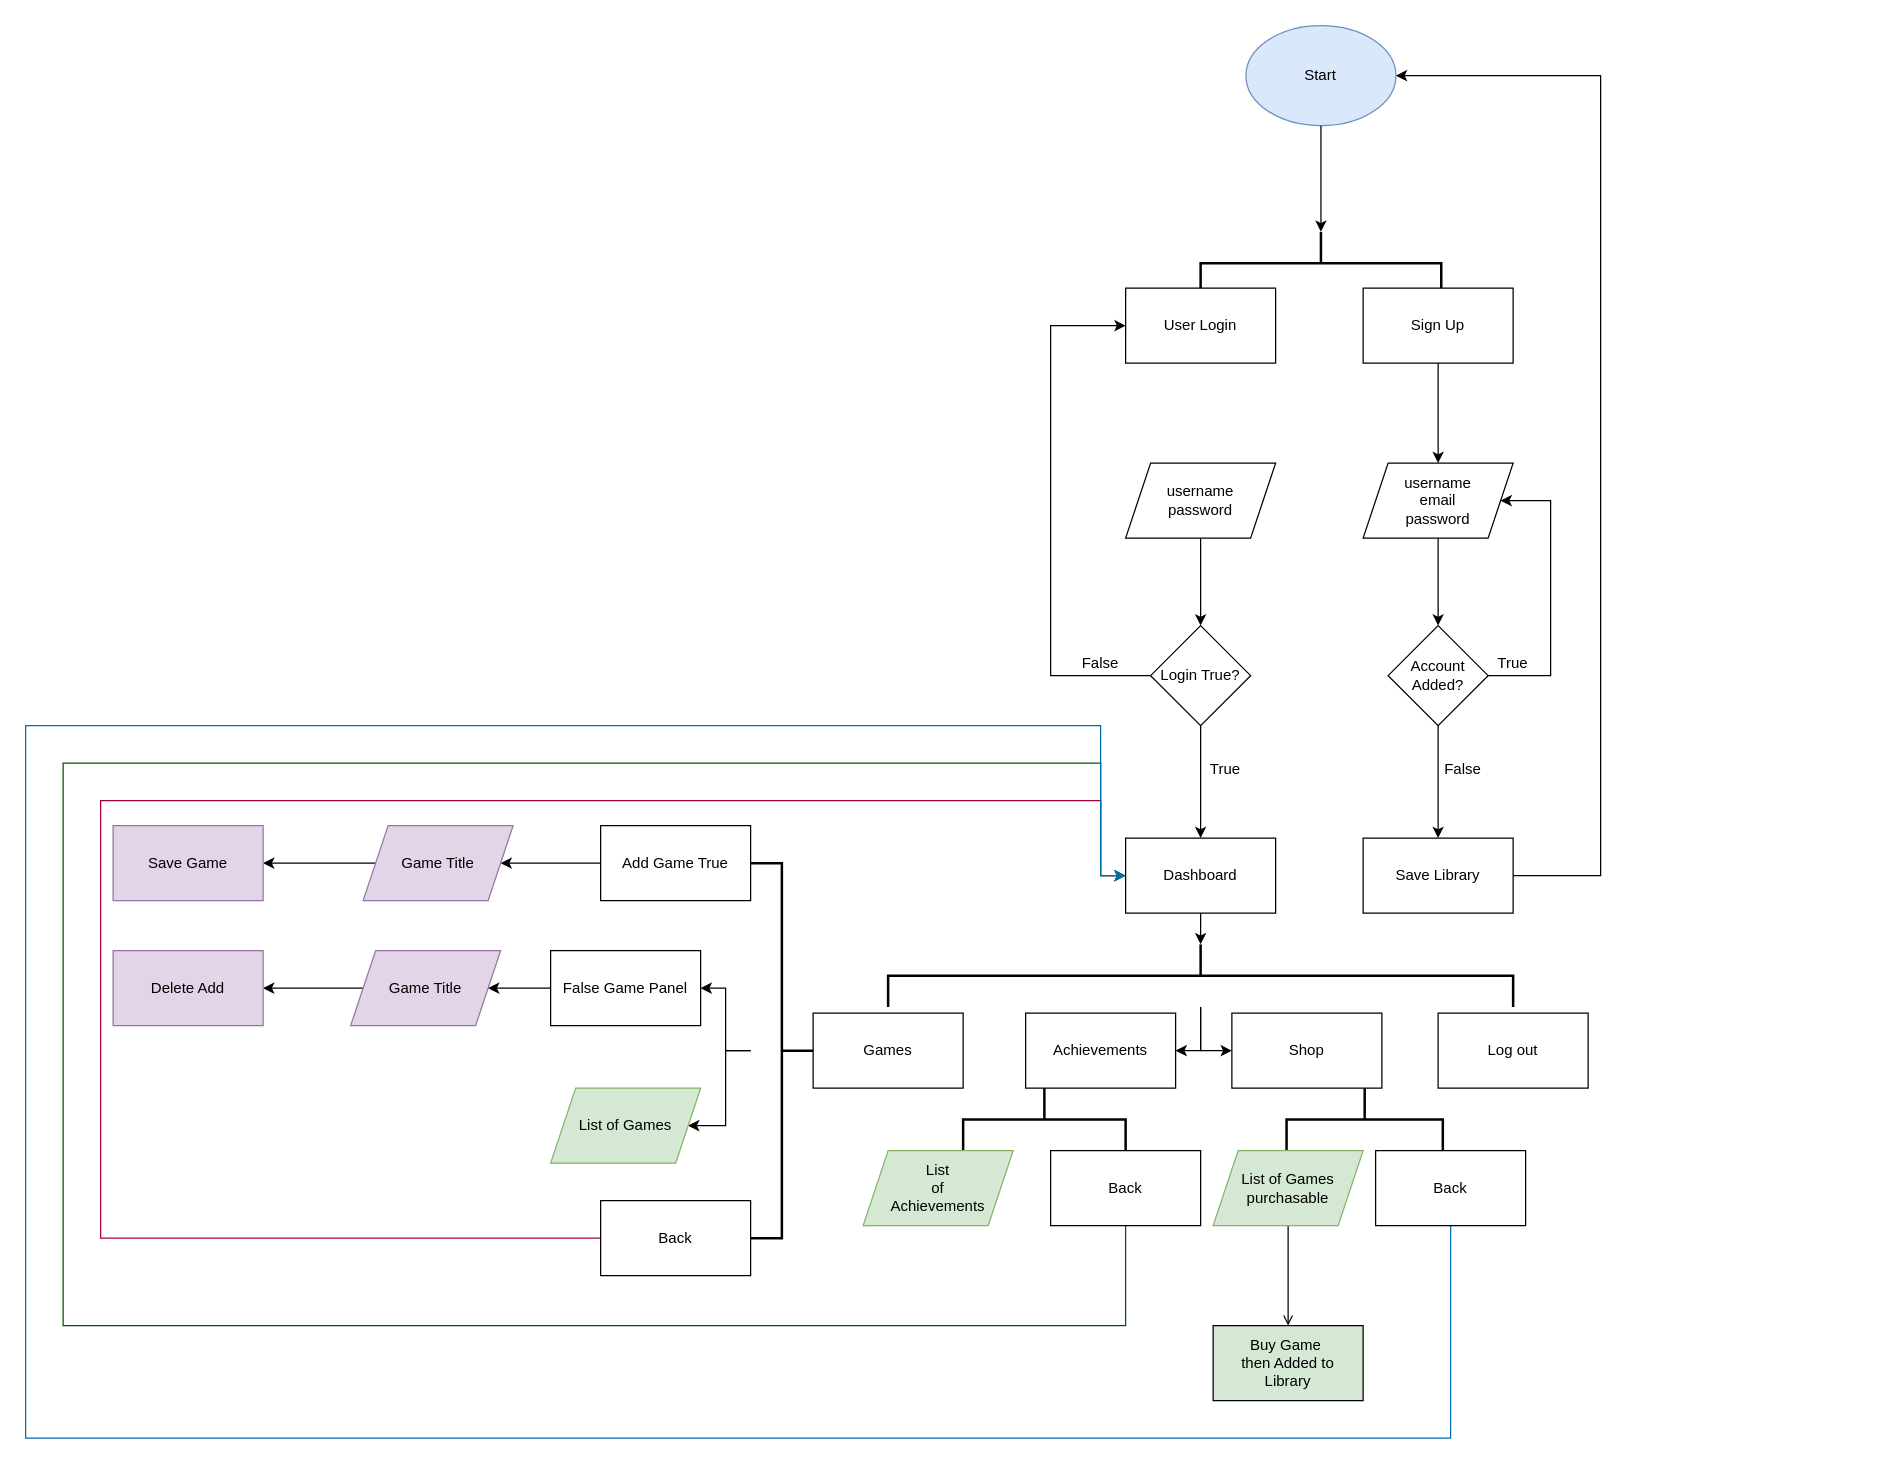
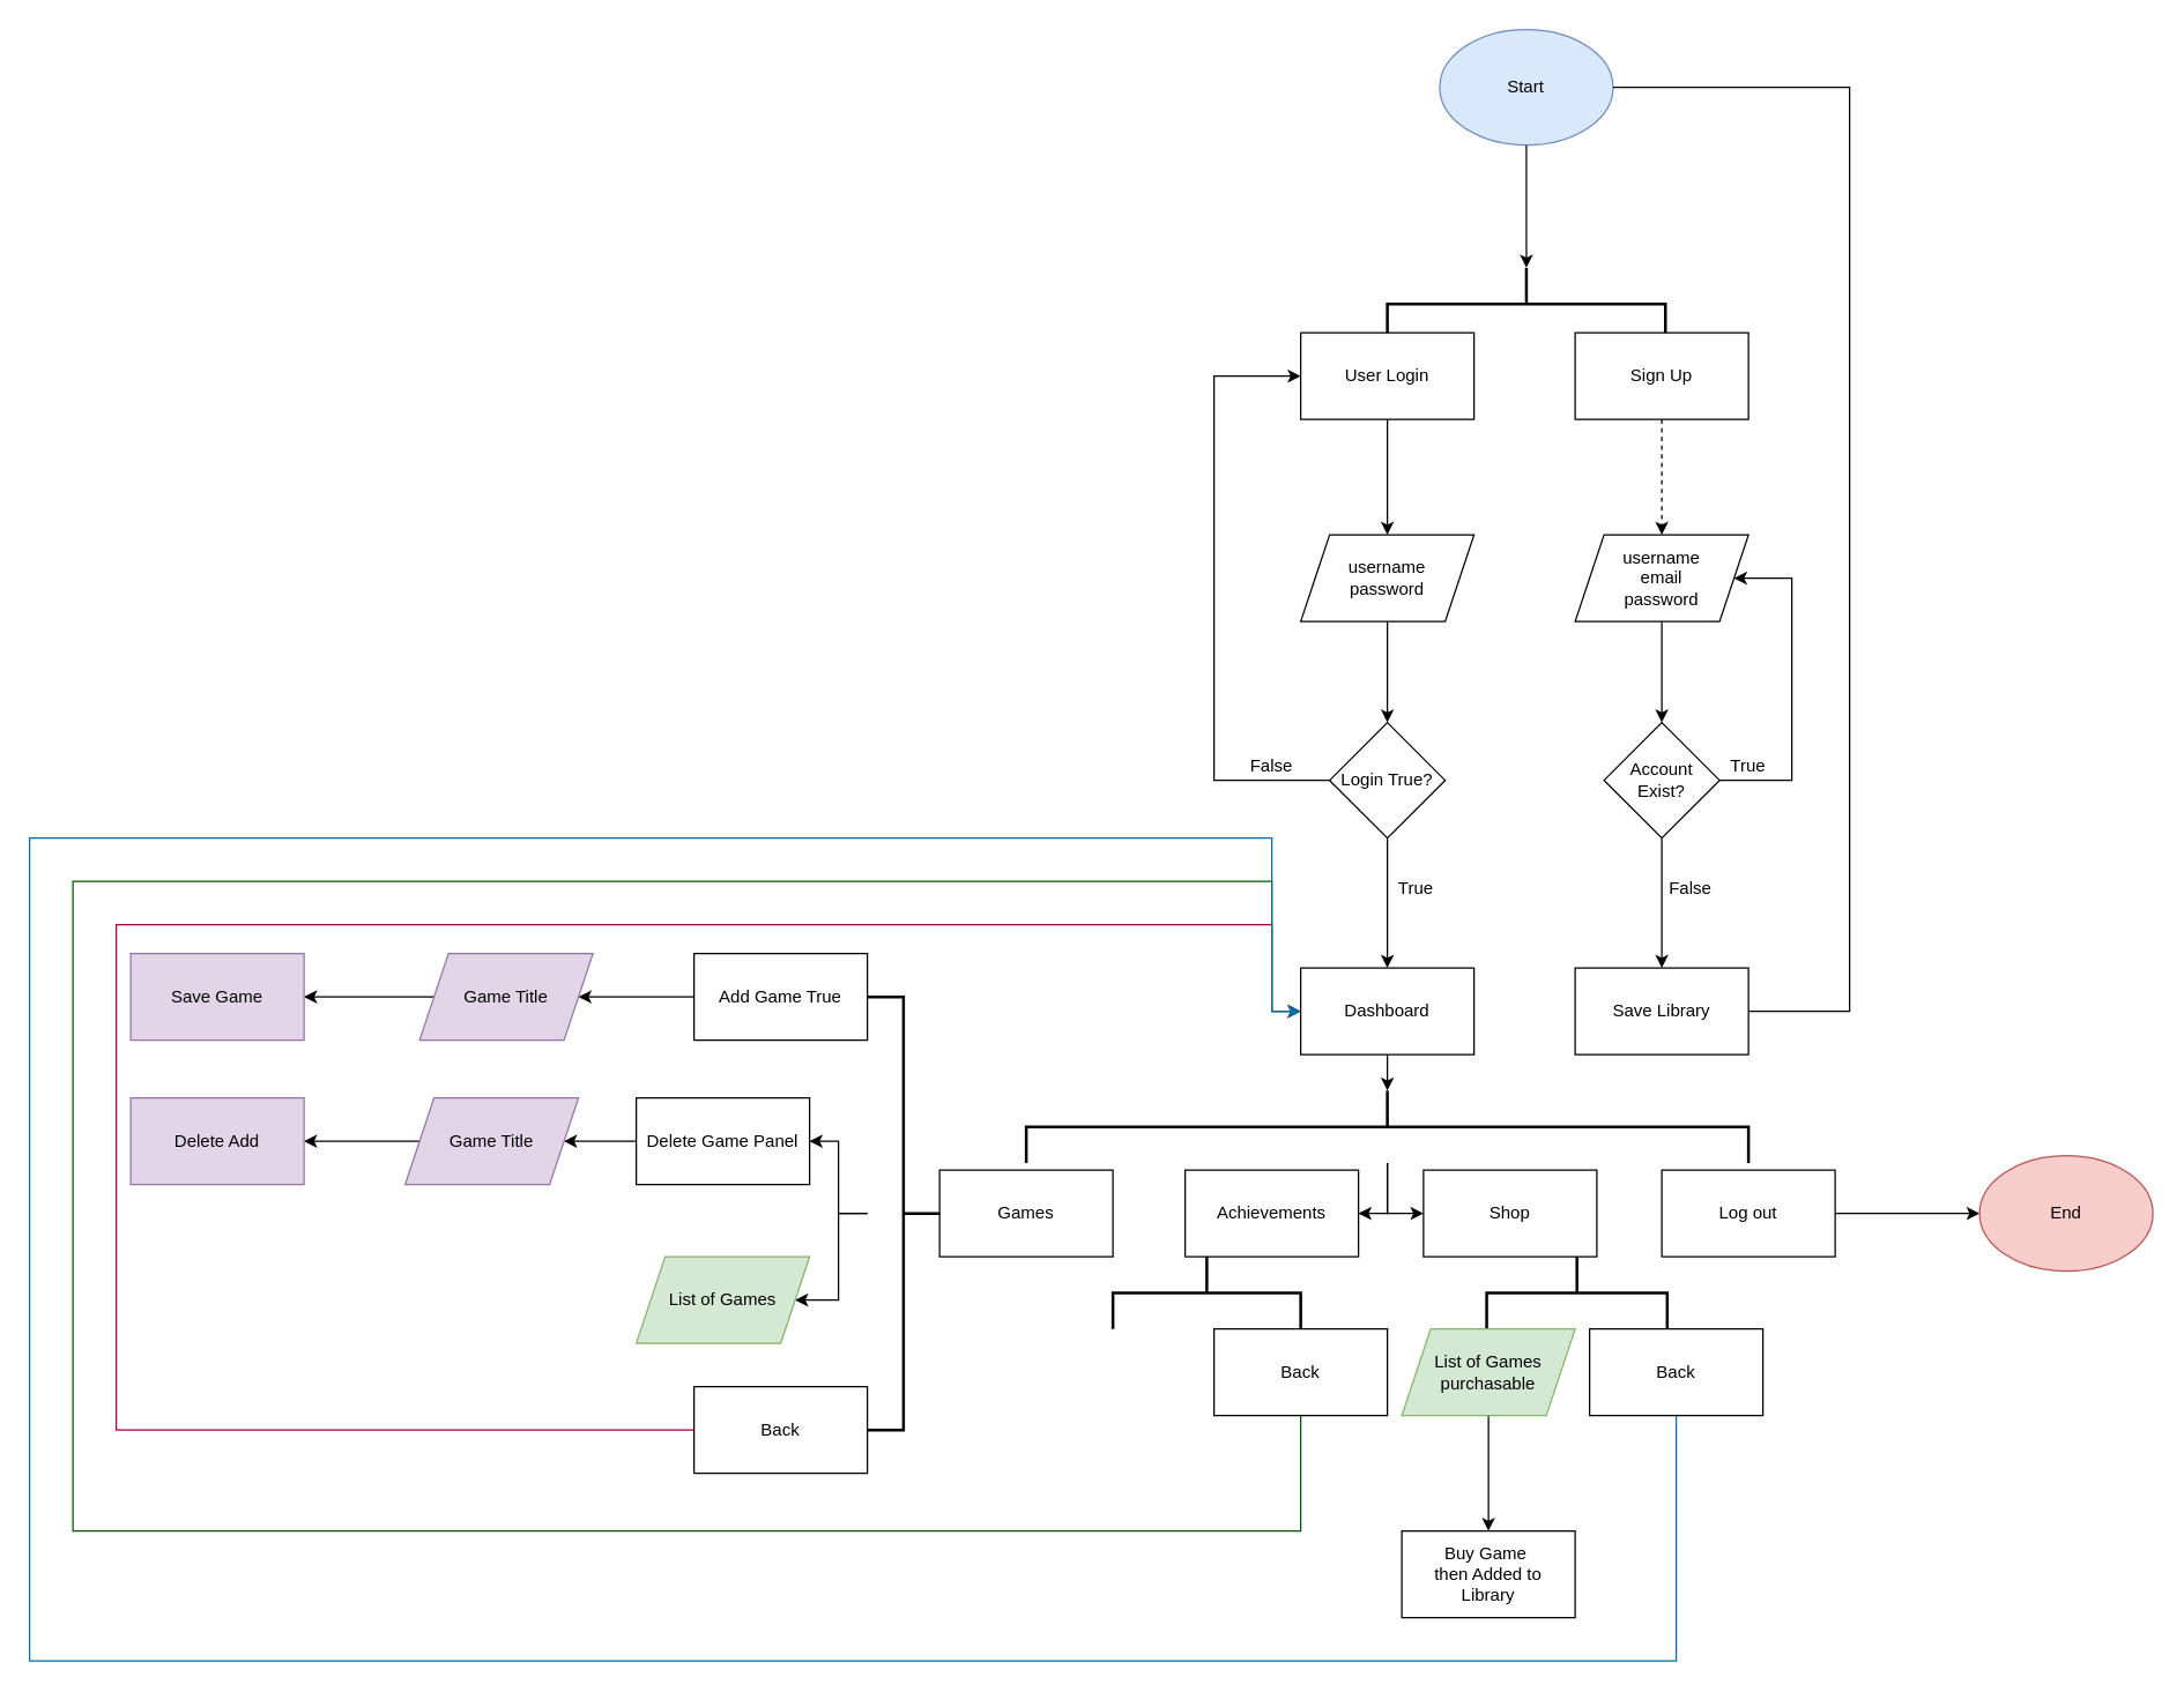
- <mxCell id="37" style="edgeStyle=orthogonalEdgeStyle;rounded=0;orthogonalLoop=1;jettySize=auto;html=1;entryX=1;entryY=0.5;entryDx=0;entryDy=0;" parent="1" source="38" target="2" edge="1"><mxGeometry relative="1" as="geometry"><Array as="points"><mxPoint x="1280" y="700" /><mxPoint x="1280" y="60" /></Array></mxGeometry></mxCell>
+ <mxCell id="37" style="edgeStyle=orthogonalEdgeStyle;rounded=0;orthogonalLoop=1;jettySize=auto;html=1;entryX=1;entryY=0.5;entryDx=0;entryDy=0;endArrow=none;" parent="1" source="38" target="2" edge="1"><mxGeometry relative="1" as="geometry"><Array as="points"><mxPoint x="1280" y="700" /><mxPoint x="1280" y="60" /></Array></mxGeometry></mxCell>
+ <mxCell id="5" value="" style="edgeStyle=orthogonalEdgeStyle;rounded=0;orthogonalLoop=1;jettySize=auto;html=1;" parent="1" source="6" target="10" edge="1"><mxGeometry relative="1" as="geometry" /></mxCell>
- <mxCell id="7" value="" style="edgeStyle=orthogonalEdgeStyle;rounded=0;orthogonalLoop=1;jettySize=auto;html=1;" parent="1" source="8" target="12" edge="1"><mxGeometry relative="1" as="geometry" /></mxCell>
+ <mxCell id="7" value="" style="edgeStyle=orthogonalEdgeStyle;rounded=0;orthogonalLoop=1;jettySize=auto;html=1;dashed=1;" parent="1" source="8" target="12" edge="1"><mxGeometry relative="1" as="geometry" /></mxCell>
- <mxCell id="35" value="Account Added?" style="rhombus;whiteSpace=wrap;html=1;rounded=0;" parent="1" vertex="1"><mxGeometry x="1110" y="500" width="80" height="80" as="geometry" /></mxCell>
+ <mxCell id="35" value="Account Exist?" style="rhombus;whiteSpace=wrap;html=1;rounded=0;" parent="1" vertex="1"><mxGeometry x="1110" y="500" width="80" height="80" as="geometry" /></mxCell>
- <mxCell id="44" value="False Game Panel" style="rounded=0;whiteSpace=wrap;html=1;" parent="1" vertex="1"><mxGeometry x="440" y="760" width="120" height="60" as="geometry" /></mxCell>
+ <mxCell id="44" value="Delete Game Panel" style="rounded=0;whiteSpace=wrap;html=1;" parent="1" vertex="1"><mxGeometry x="440" y="760" width="120" height="60" as="geometry" /></mxCell>
+ <mxCell id="26" value="" style="edgeStyle=orthogonalEdgeStyle;rounded=0;orthogonalLoop=1;jettySize=auto;html=1;entryX=0;entryY=0.5;entryDx=0;entryDy=0;" edge="1" parent="1" source="27" target="55"><mxGeometry relative="1" as="geometry"><mxPoint x="1370" y="840" as="targetPoint" /></mxGeometry></mxCell>
+ <mxCell id="55" value="End" style="ellipse;whiteSpace=wrap;html=1;fillColor=#f8cecc;strokeColor=#b85450;" vertex="1" parent="1"><mxGeometry x="1370" y="800" width="120" height="80" as="geometry" /></mxCell>
- <mxCell id="47" value="List &lt;br&gt;of &lt;br&gt;Achievements" style="shape=parallelogram;perimeter=parallelogramPerimeter;whiteSpace=wrap;html=1;fixedSize=1;fillColor=#d5e8d4;strokeColor=#82b366;" parent="1" vertex="1"><mxGeometry x="690" y="920" width="120" height="60" as="geometry" /></mxCell>
- <mxCell id="50" value="" style="edgeStyle=orthogonalEdgeStyle;rounded=0;orthogonalLoop=1;jettySize=auto;html=1;endArrow=open;" edge="1" parent="1" source="51" target="54"><mxGeometry relative="1" as="geometry" /></mxCell>
+ <mxCell id="50" value="" style="edgeStyle=orthogonalEdgeStyle;rounded=0;orthogonalLoop=1;jettySize=auto;html=1;" edge="1" parent="1" source="51" target="54"><mxGeometry relative="1" as="geometry" /></mxCell>
- <mxCell id="54" value="Buy Game&amp;nbsp;&lt;br&gt;then Added to&lt;br&gt;Library" style="whiteSpace=wrap;html=1;fillColor=#d5e8d4;" vertex="1" parent="1"><mxGeometry x="970" y="1060" width="120" height="60" as="geometry" /></mxCell>
+ <mxCell id="54" value="Buy Game&amp;nbsp;&lt;br&gt;then Added to&lt;br&gt;Library" style="whiteSpace=wrap;html=1;" vertex="1" parent="1"><mxGeometry x="970" y="1060" width="120" height="60" as="geometry" /></mxCell>
